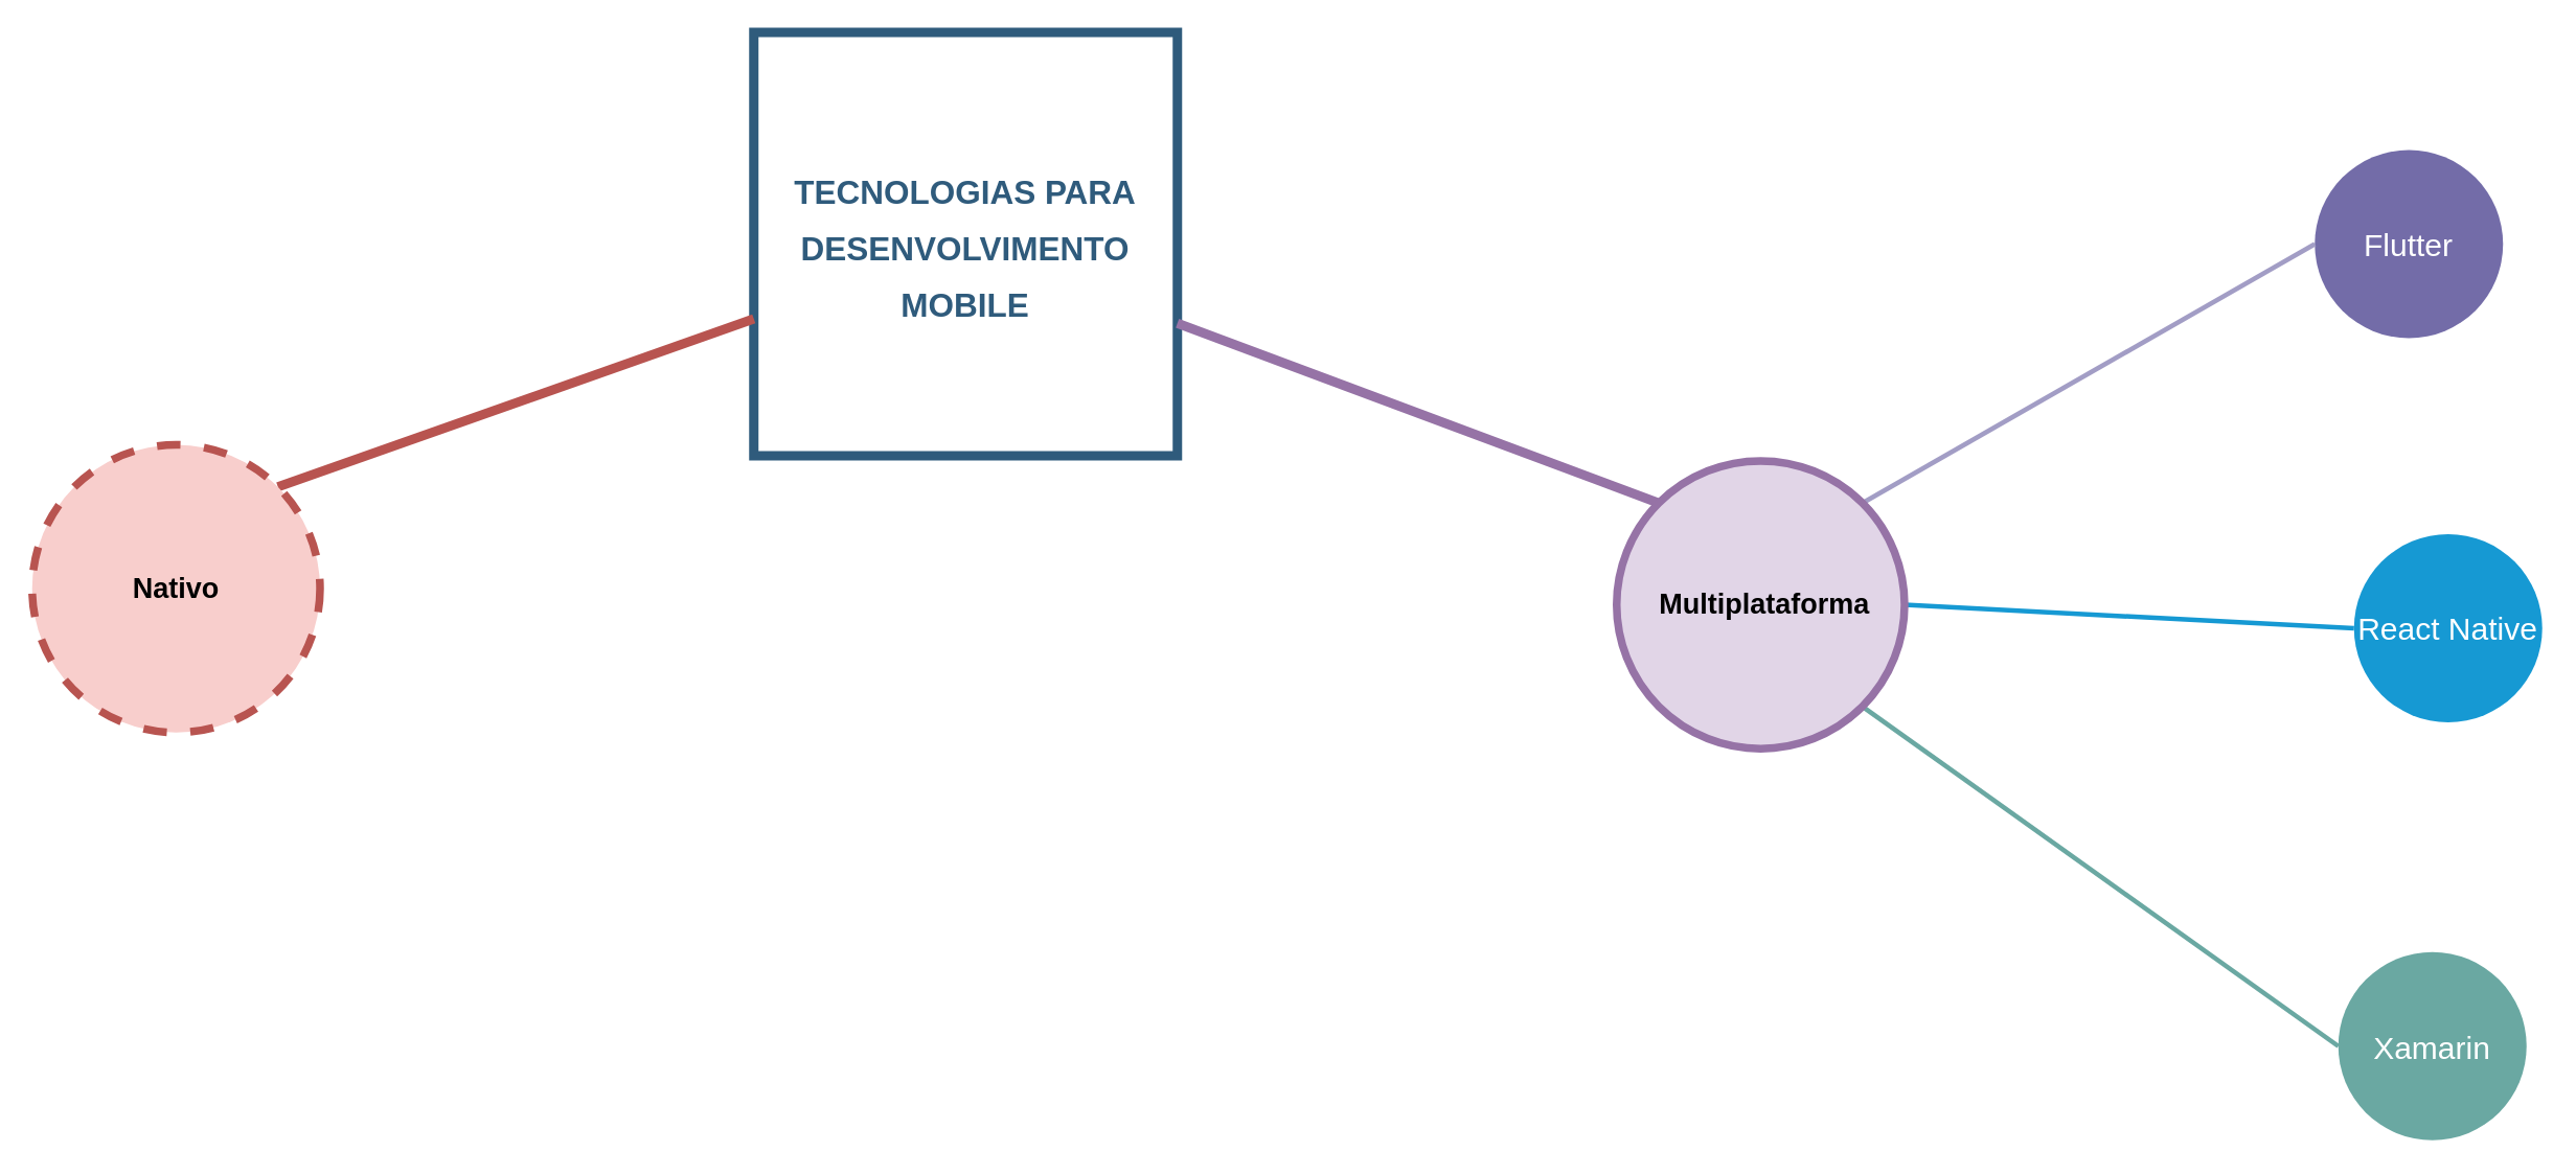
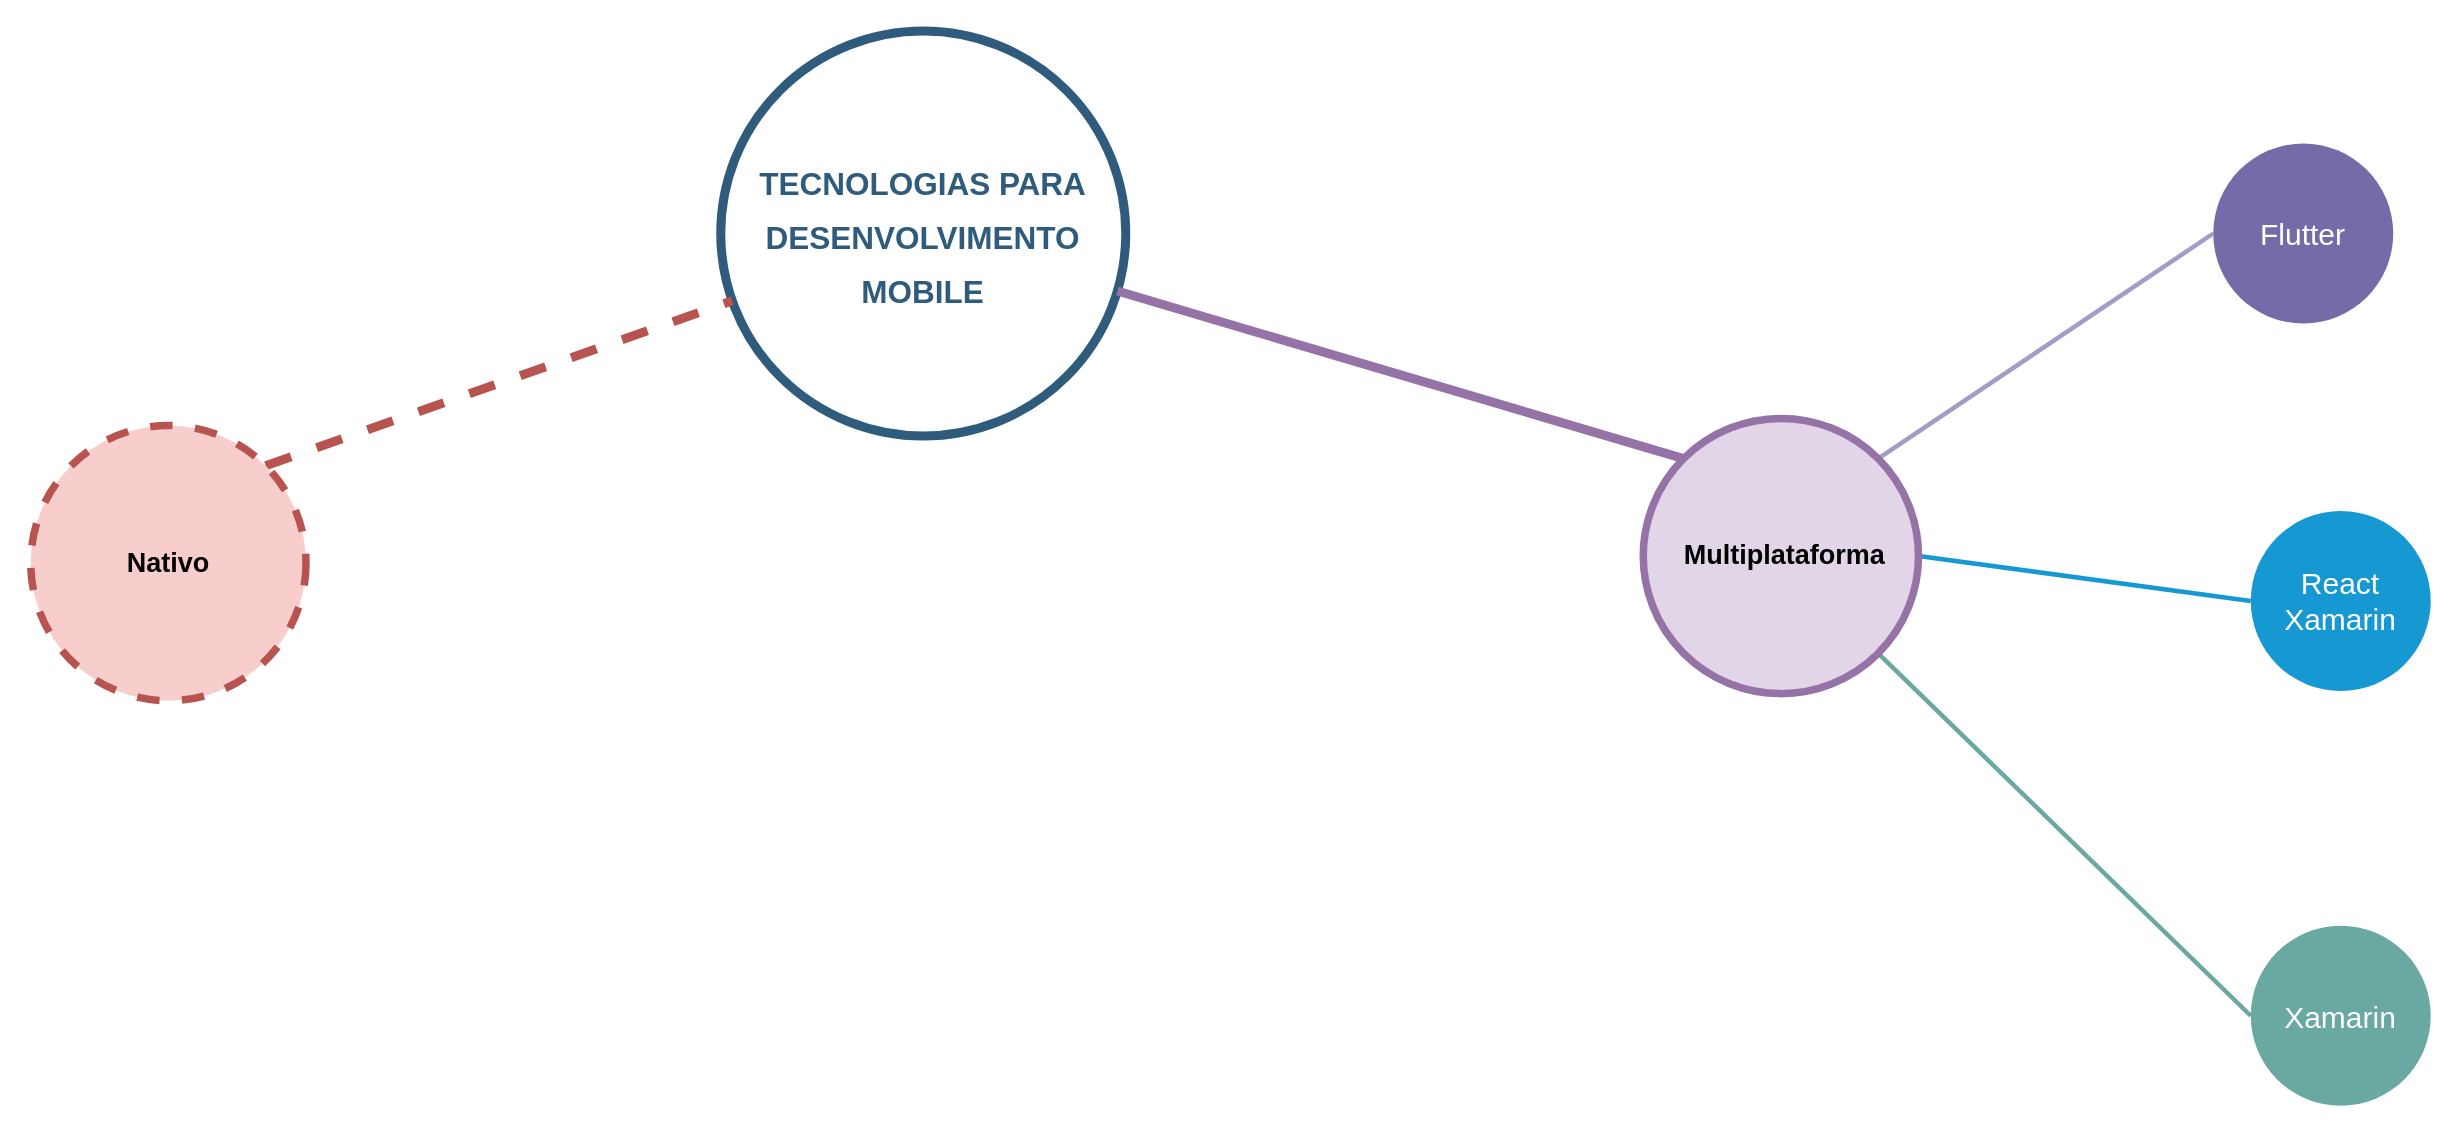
- <mxCell id="2" value="&lt;font style=&quot;font-size: 21px&quot;&gt;TECNOLOGIAS PARA DESENVOLVIMENTO MOBILE&lt;/font&gt;" style="whiteSpace=wrap;html=1;shadow=0;fontFamily=Helvetica;fontSize=30;fontColor=#2F5B7C;align=center;strokeColor=#2F5B7C;strokeWidth=6;fillColor=#FFFFFF;fontStyle=1;gradientColor=none;rounded=0;" vertex="1" parent="1"><mxGeometry x="480" y="20" width="270" height="270" as="geometry" /></mxCell>
+ <mxCell id="2" value="&lt;font style=&quot;font-size: 21px&quot;&gt;TECNOLOGIAS PARA DESENVOLVIMENTO MOBILE&lt;/font&gt;" style="ellipse;whiteSpace=wrap;html=1;shadow=0;fontFamily=Helvetica;fontSize=30;fontColor=#2F5B7C;align=center;strokeColor=#2F5B7C;strokeWidth=6;fillColor=#FFFFFF;fontStyle=1;gradientColor=none;" vertex="1" parent="1"><mxGeometry x="480" y="20" width="270" height="270" as="geometry" /></mxCell>
- <mxCell id="3" style="endArrow=none;strokeWidth=6;strokeColor=#b85450;html=1;fillColor=#f8cecc;exitX=1;exitY=0;exitDx=0;exitDy=0;" edge="1" parent="1" source="12" target="2"><mxGeometry relative="1" as="geometry"><mxPoint x="164.72" y="320.13" as="sourcePoint" /><mxPoint x="1761.948" y="928.989" as="targetPoint" /></mxGeometry></mxCell>
+ <mxCell id="3" style="endArrow=none;strokeWidth=6;strokeColor=#b85450;html=1;fillColor=#f8cecc;exitX=1;exitY=0;exitDx=0;exitDy=0;dashed=1;" edge="1" parent="1" source="12" target="2"><mxGeometry relative="1" as="geometry"><mxPoint x="164.72" y="320.13" as="sourcePoint" /><mxPoint x="1761.948" y="928.989" as="targetPoint" /></mxGeometry></mxCell>
- <mxCell id="11" value="&lt;h2&gt;&amp;nbsp;Multiplataforma&lt;/h2&gt;" style="ellipse;whiteSpace=wrap;html=1;aspect=fixed;strokeWidth=5;fillColor=#e1d5e7;strokeColor=#9673a6;" vertex="1" parent="1"><mxGeometry x="1030" y="293.25" width="183.5" height="183.5" as="geometry" /></mxCell>
+ <mxCell id="11" value="&lt;h2&gt;&amp;nbsp;Multiplataforma&lt;/h2&gt;" style="ellipse;whiteSpace=wrap;html=1;aspect=fixed;strokeWidth=5;fillColor=#e1d5e7;strokeColor=#9673a6;" vertex="1" parent="1"><mxGeometry x="1095" y="278.25" width="183.5" height="183.5" as="geometry" /></mxCell>
- <mxCell id="7" value="React Native" style="ellipse;whiteSpace=wrap;html=1;shadow=0;fontFamily=Helvetica;fontSize=20;fontColor=#FFFFFF;align=center;strokeWidth=3;strokeColor=none;fillColor=#1699D3;" vertex="1" parent="1"><mxGeometry x="1500" width="120" height="120" as="geometry" y="340" /></mxCell>
+ <mxCell id="7" value="React Xamarin" style="ellipse;whiteSpace=wrap;html=1;shadow=0;fontFamily=Helvetica;fontSize=20;fontColor=#FFFFFF;align=center;strokeWidth=3;strokeColor=none;fillColor=#1699D3;" vertex="1" parent="1"><mxGeometry x="1500" width="120" height="120" as="geometry" y="340" /></mxCell>
- <mxCell id="8" value="Xamarin" style="ellipse;whiteSpace=wrap;html=1;shadow=0;fontFamily=Helvetica;fontSize=20;fontColor=#FFFFFF;align=center;strokeWidth=3;strokeColor=none;fillColor=#6AA8A2;" vertex="1" parent="1"><mxGeometry x="1490" y="606.5" width="120" height="120" as="geometry" /></mxCell>
+ <mxCell id="8" value="Xamarin" style="ellipse;whiteSpace=wrap;html=1;shadow=0;fontFamily=Helvetica;fontSize=20;fontColor=#FFFFFF;align=center;strokeWidth=3;strokeColor=none;fillColor=#6AA8A2;" vertex="1" parent="1"><mxGeometry x="1500" y="616.5" width="120" height="120" as="geometry" /></mxCell>
